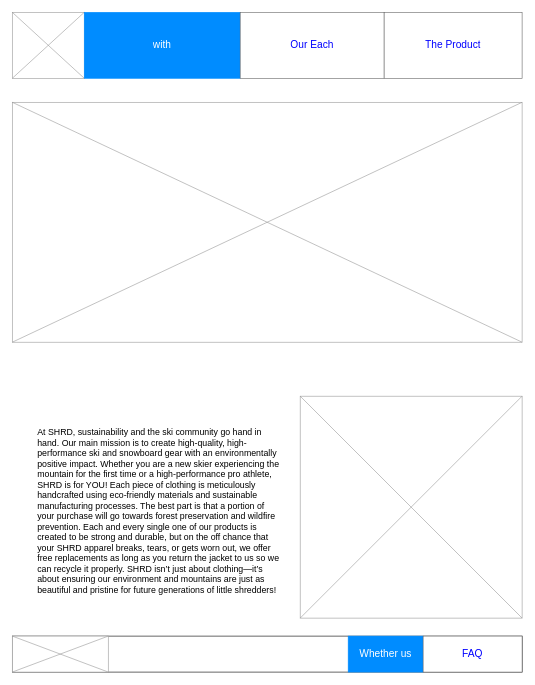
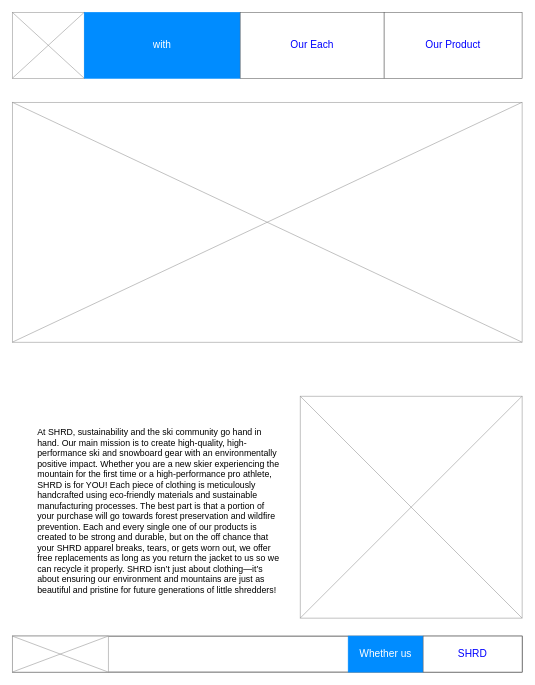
- <mxCell id="6" value="The Product" style="text;strokeColor=inherit;align=center;verticalAlign=middle;spacingLeft=10;spacingRight=10;overflow=hidden;points=[[0,0.5],[1,0.5]];portConstraint=eastwest;rotatable=0;whiteSpace=wrap;html=1;fillColor=inherit;fontColor=inherit;fontSize=17;" vertex="1" parent="3"><mxGeometry x="500" width="230" height="110" as="geometry" /></mxCell>
+ <mxCell id="6" value="Our Product" style="text;strokeColor=inherit;align=center;verticalAlign=middle;spacingLeft=10;spacingRight=10;overflow=hidden;points=[[0,0.5],[1,0.5]];portConstraint=eastwest;rotatable=0;whiteSpace=wrap;html=1;fillColor=inherit;fontColor=inherit;fontSize=17;" vertex="1" parent="3"><mxGeometry x="500" width="230" height="110" as="geometry" /></mxCell>
- <mxCell id="13" value="FAQ" style="text;strokeColor=inherit;align=center;verticalAlign=middle;spacingLeft=10;spacingRight=10;overflow=hidden;points=[[0,0.5],[1,0.5]];portConstraint=eastwest;rotatable=0;whiteSpace=wrap;html=1;fillColor=inherit;fontColor=inherit;fontSize=17;" vertex="1" parent="11"><mxGeometry x="125" width="165" height="60" as="geometry" /></mxCell>
+ <mxCell id="13" value="SHRD" style="text;strokeColor=inherit;align=center;verticalAlign=middle;spacingLeft=10;spacingRight=10;overflow=hidden;points=[[0,0.5],[1,0.5]];portConstraint=eastwest;rotatable=0;whiteSpace=wrap;html=1;fillColor=inherit;fontColor=inherit;fontSize=17;" vertex="1" parent="11"><mxGeometry x="125" width="165" height="60" as="geometry" /></mxCell>
